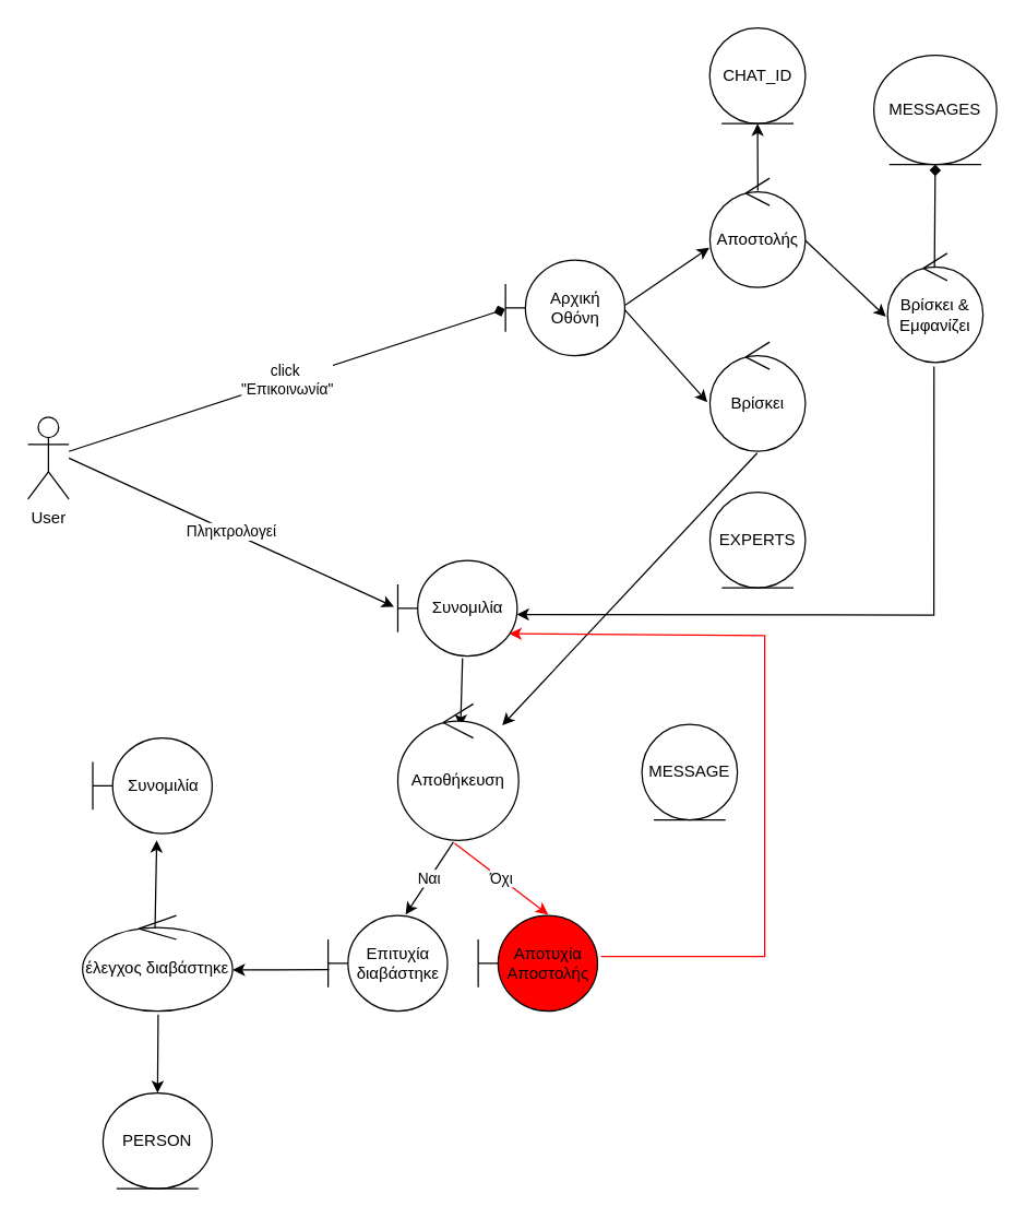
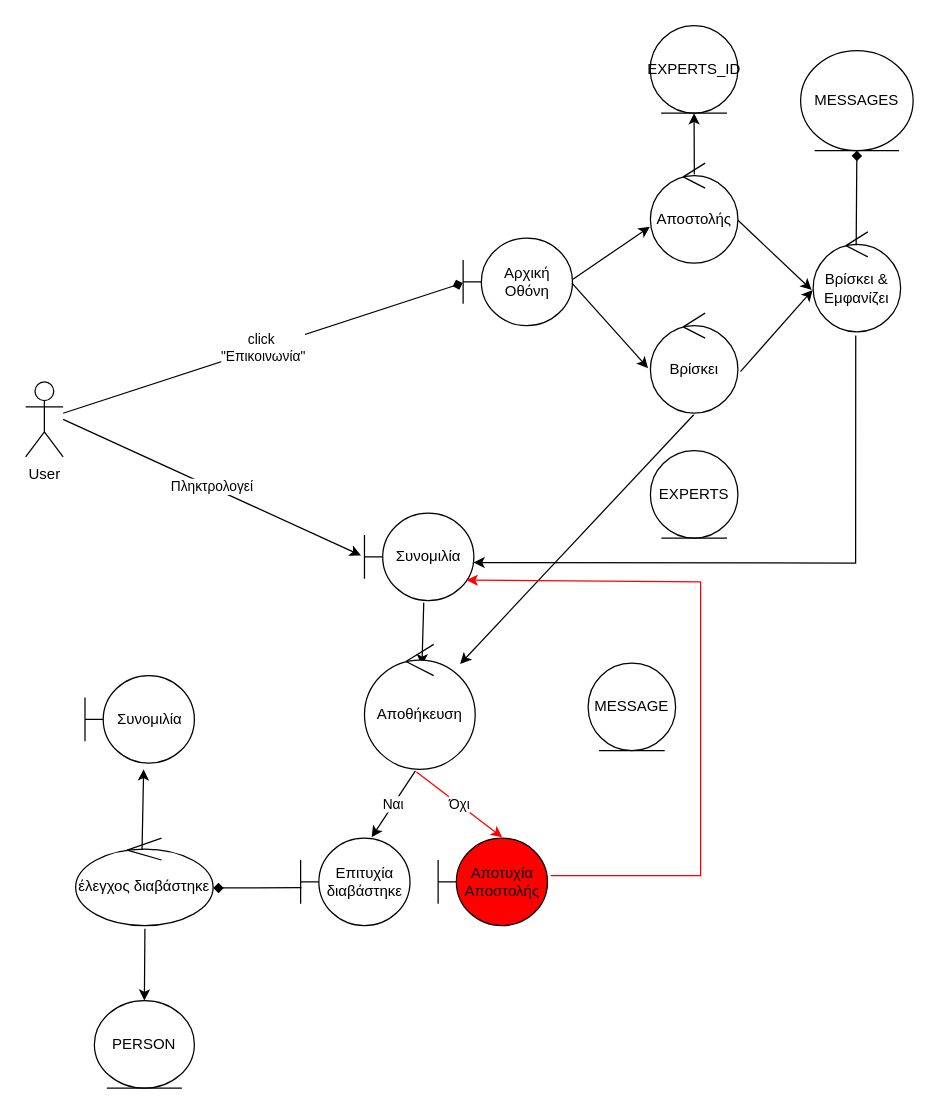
- <mxCell id="18" value="CHAT_ID" style="ellipse;shape=umlEntity;whiteSpace=wrap;html=1;" vertex="1" parent="1"><mxGeometry x="519.66" width="70.17" height="70" as="geometry" y="20" /></mxCell>
+ <mxCell id="18" value="EXPERTS_ID" style="ellipse;shape=umlEntity;whiteSpace=wrap;html=1;" vertex="1" parent="1"><mxGeometry x="519.66" width="70.17" height="70" as="geometry" y="20" /></mxCell>
+ <mxCell id="16" value="" style="endArrow=classic;html=1;rounded=0;exitX=1.029;exitY=0.585;exitDx=0;exitDy=0;exitPerimeter=0;entryX=-0.005;entryY=0.581;entryDx=0;entryDy=0;entryPerimeter=0;" edge="1" parent="1" source="10" target="9"><mxGeometry width="50" height="50" relative="1" as="geometry"><mxPoint x="669.83" y="190" as="sourcePoint" /><mxPoint x="660" y="260" as="targetPoint" /></mxGeometry></mxCell>
- <mxCell id="32" value="" style="endArrow=classic;html=1;rounded=0;exitX=0.008;exitY=0.567;exitDx=0;exitDy=0;exitPerimeter=0;entryX=1.001;entryY=0.569;entryDx=0;entryDy=0;entryPerimeter=0;" edge="1" parent="1" source="31" target="26"><mxGeometry width="50" height="50" relative="1" as="geometry"><mxPoint x="480" y="610" as="sourcePoint" /><mxPoint x="530" y="560" as="targetPoint" /></mxGeometry></mxCell>
+ <mxCell id="32" value="" style="endArrow=diamond;html=1;rounded=0;exitX=0.008;exitY=0.567;exitDx=0;exitDy=0;exitPerimeter=0;entryX=1.001;entryY=0.569;entryDx=0;entryDy=0;entryPerimeter=0;" edge="1" parent="1" source="31" target="26"><mxGeometry width="50" height="50" relative="1" as="geometry"><mxPoint x="480" y="610" as="sourcePoint" /><mxPoint x="530" y="560" as="targetPoint" /></mxGeometry></mxCell>
